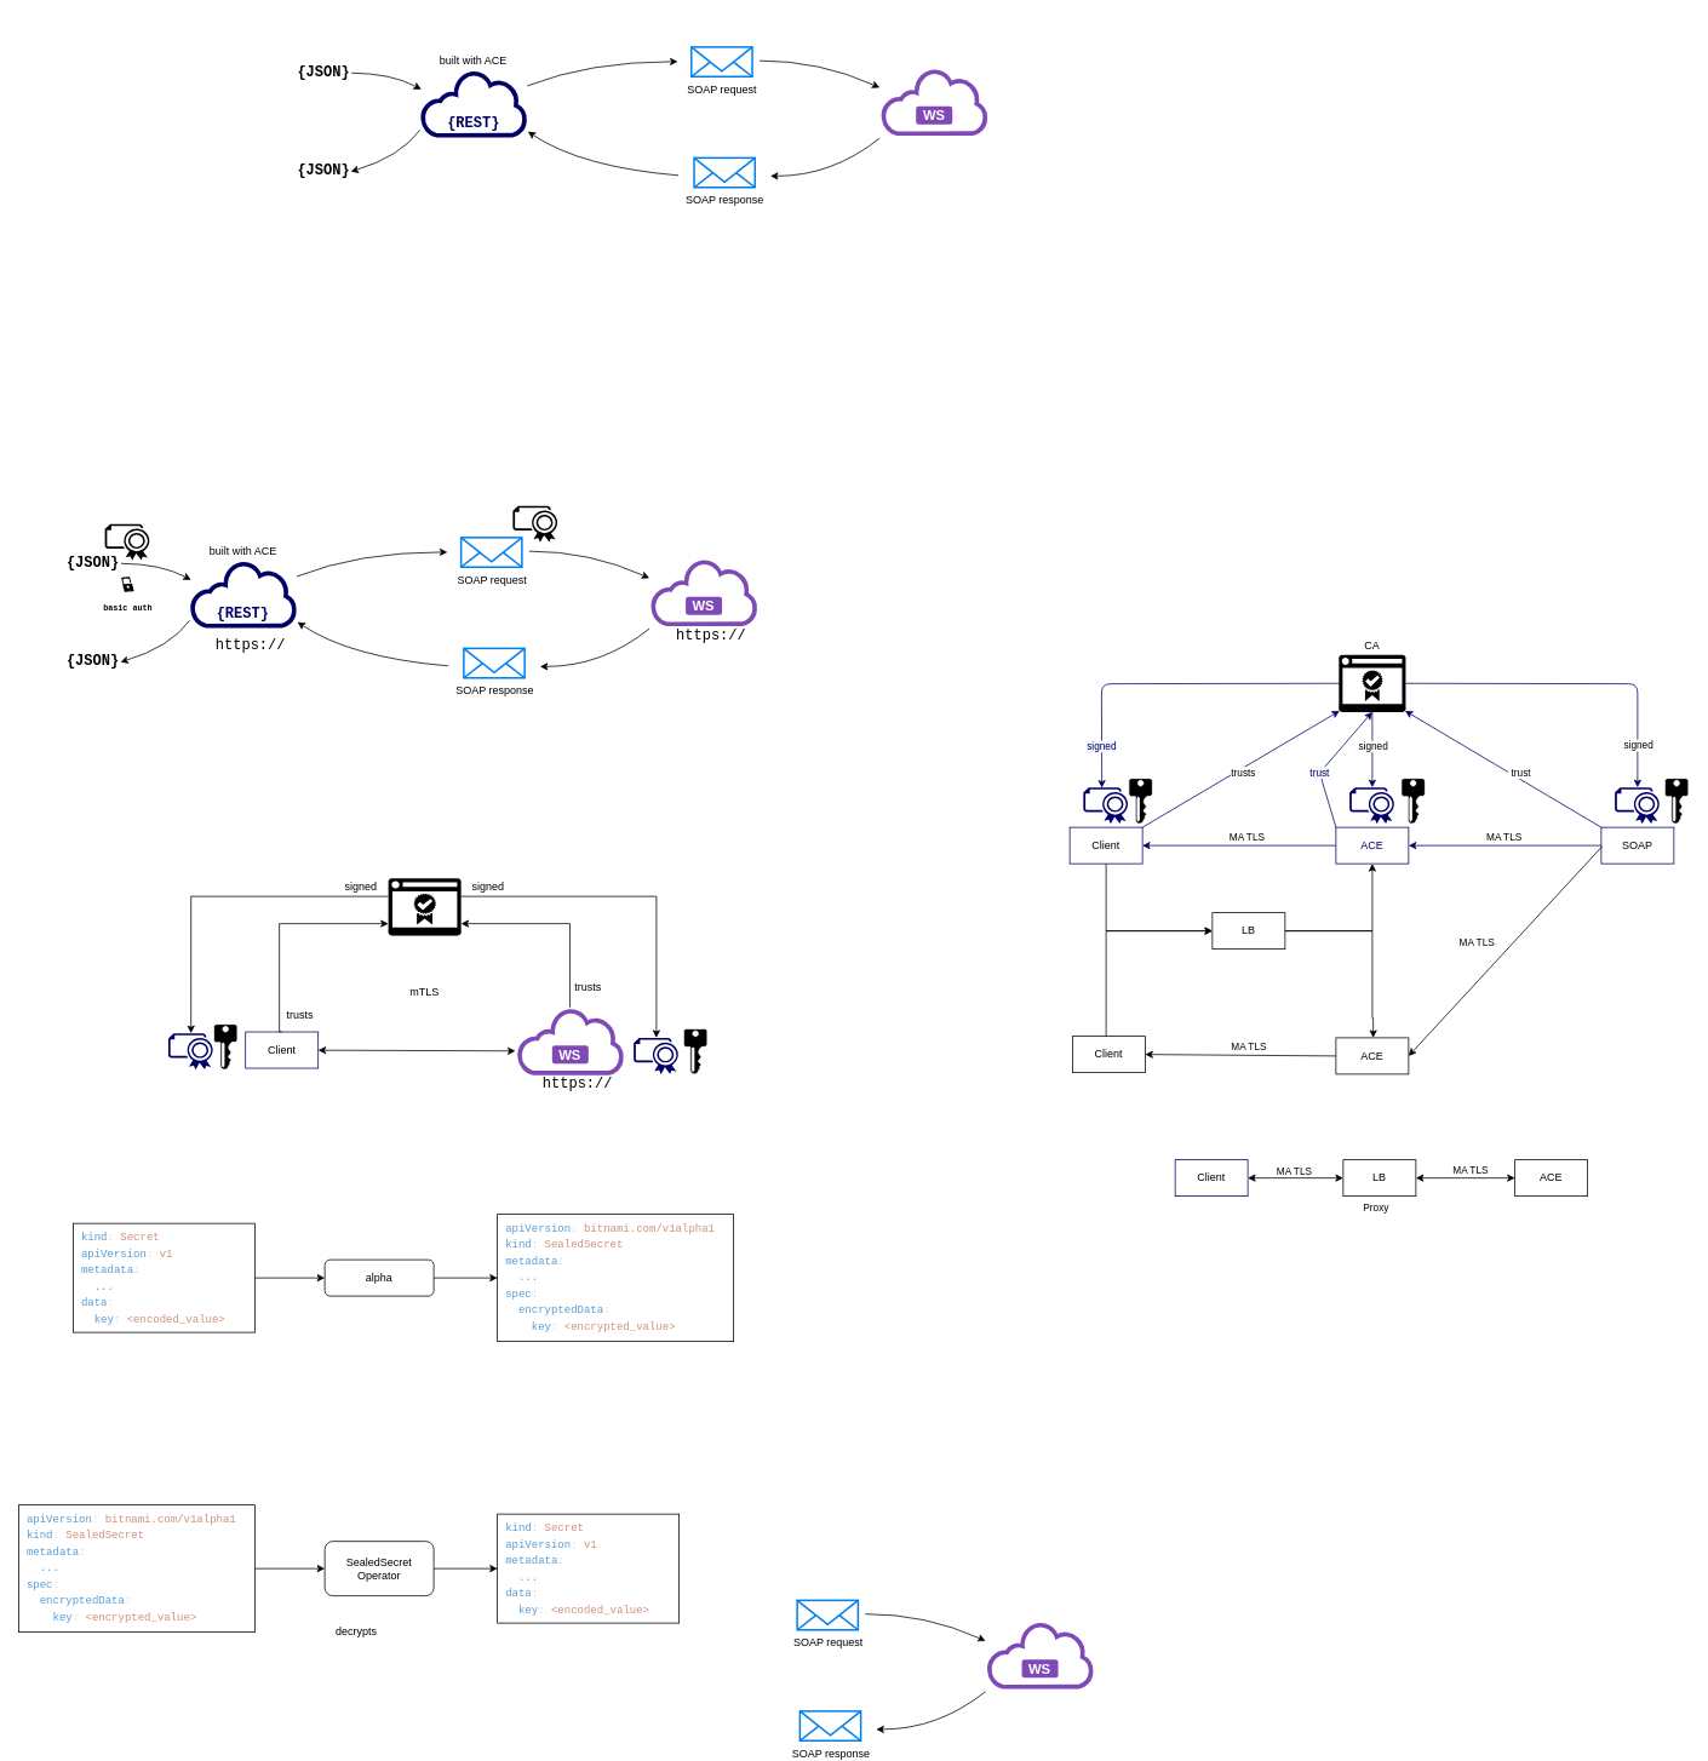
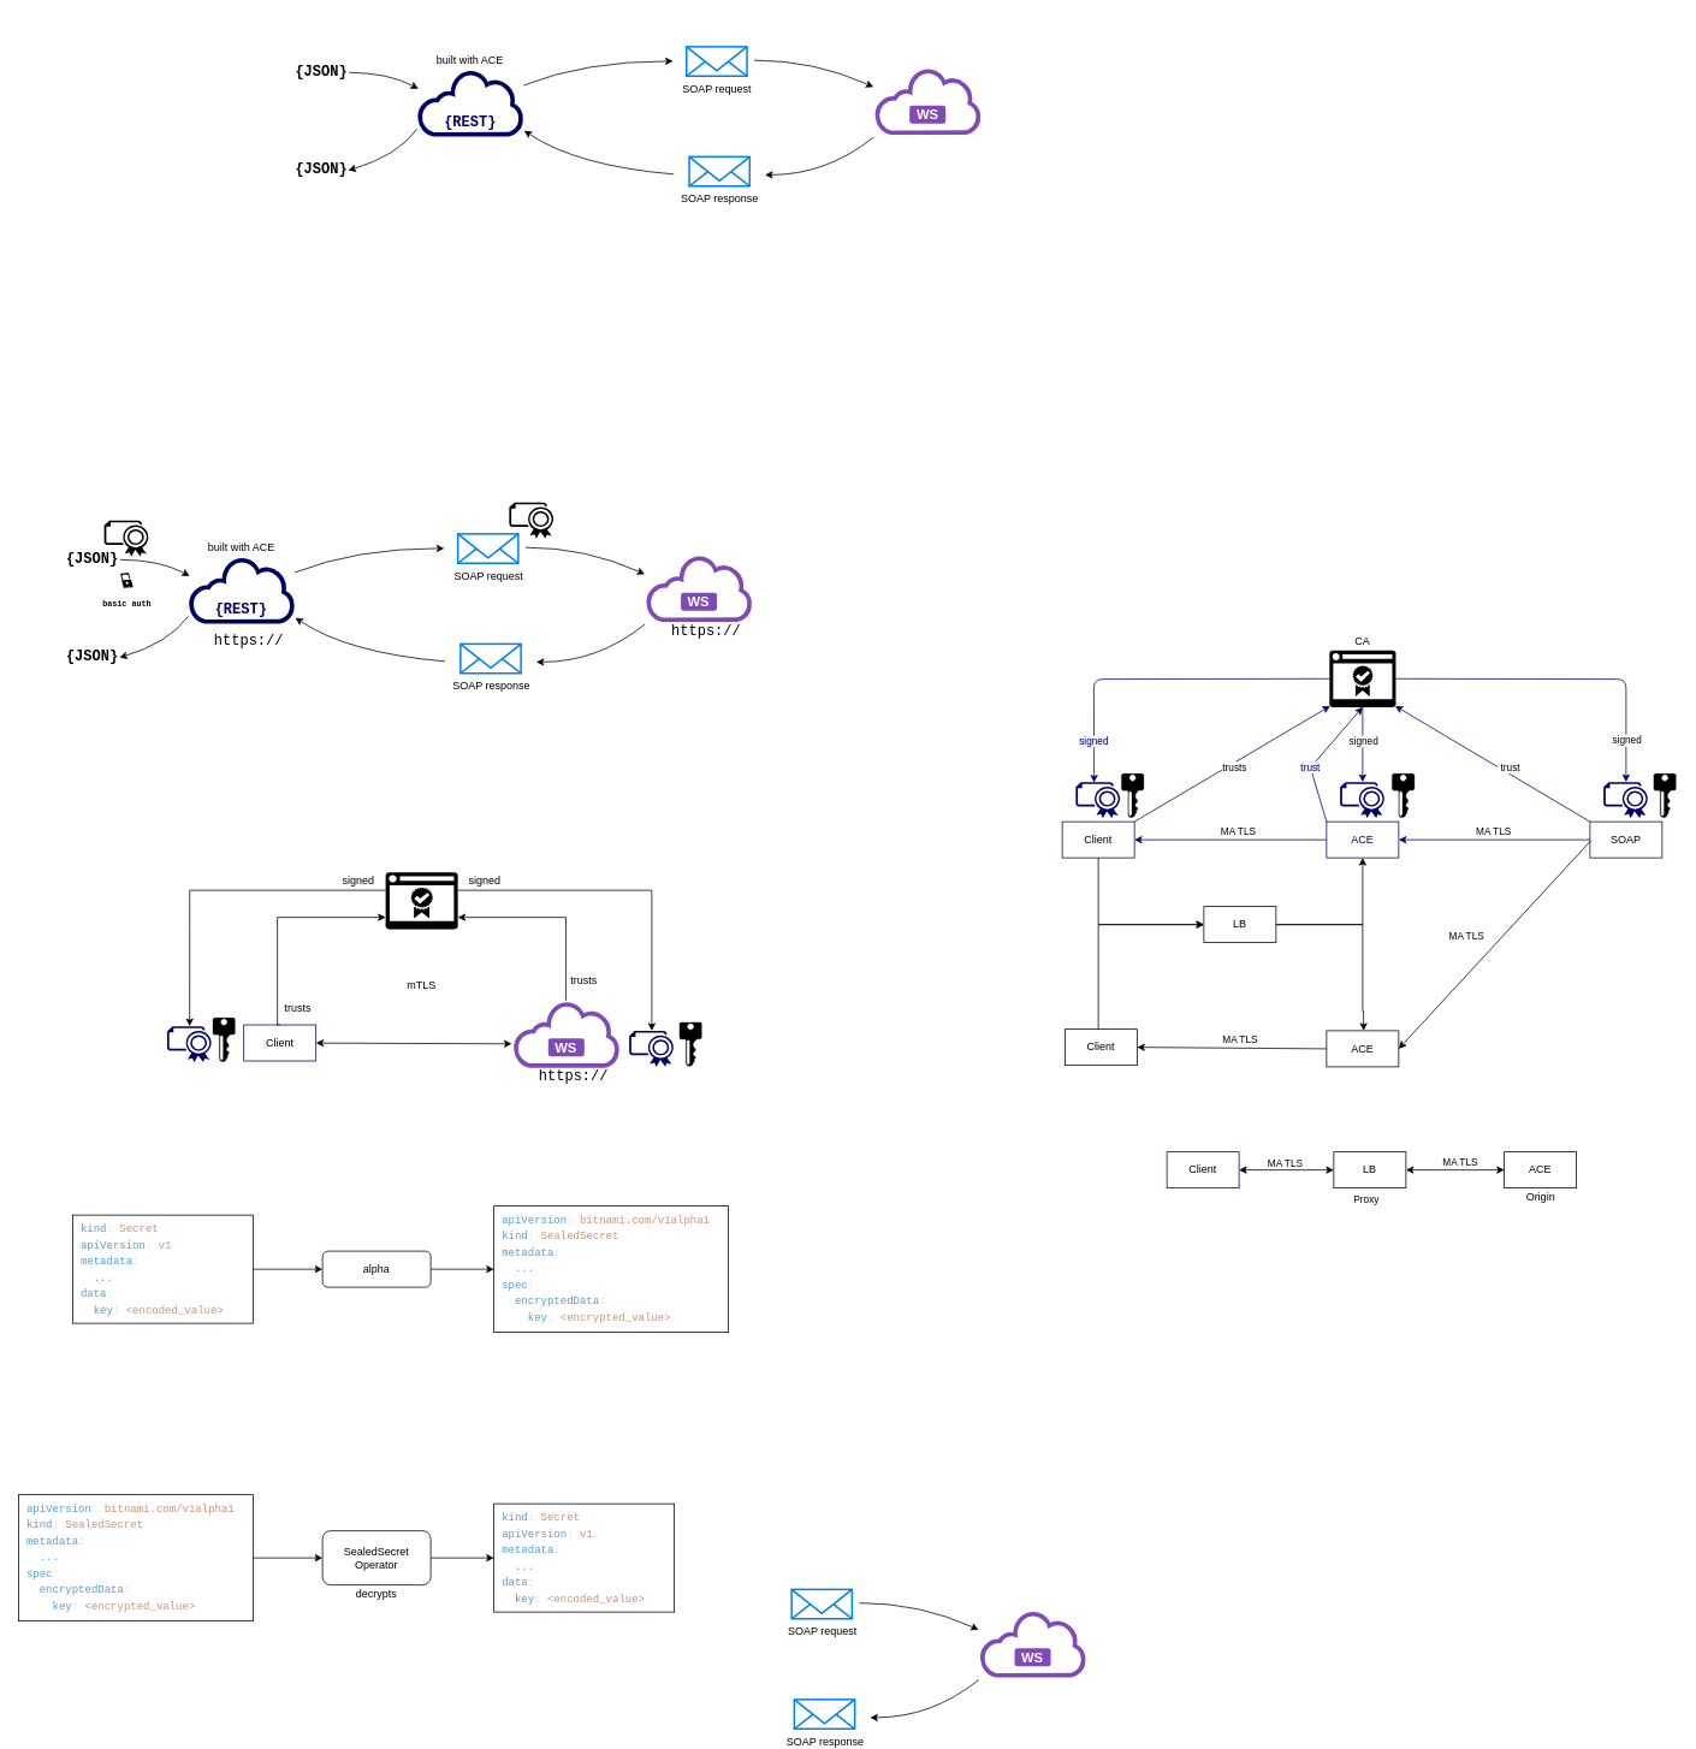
+ <mxCell id="101" value="Origin" style="text;html=1;align=center;verticalAlign=middle;resizable=0;points=[];autosize=1;" parent="1" vertex="1"><mxGeometry x="1682" y="1316" width="50" height="20" as="geometry" /></mxCell>
- <mxCell id="94" value="decrypts" style="text;html=1;strokeColor=none;fillColor=none;align=center;verticalAlign=middle;whiteSpace=wrap;rounded=0;" parent="1" vertex="1"><mxGeometry x="372" y="1786" width="40" height="20" as="geometry" /></mxCell>
+ <mxCell id="94" value="decrypts" style="text;html=1;strokeColor=none;fillColor=none;align=center;verticalAlign=middle;whiteSpace=wrap;rounded=0;" parent="1" vertex="1"><mxGeometry x="397" y="1756" width="40" height="20" as="geometry" /></mxCell>
